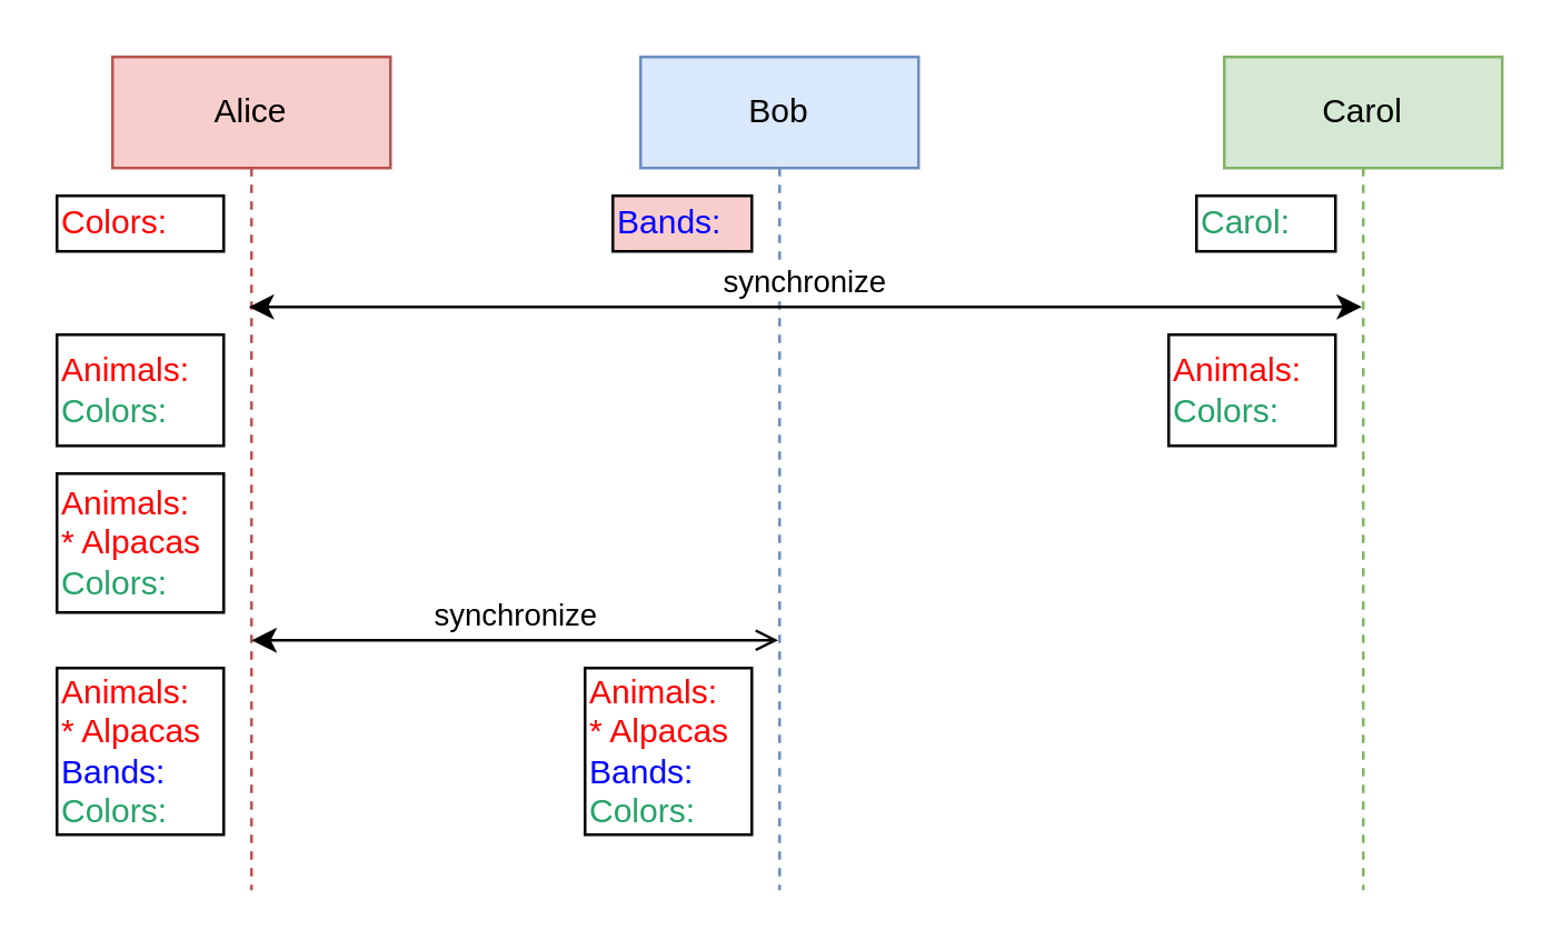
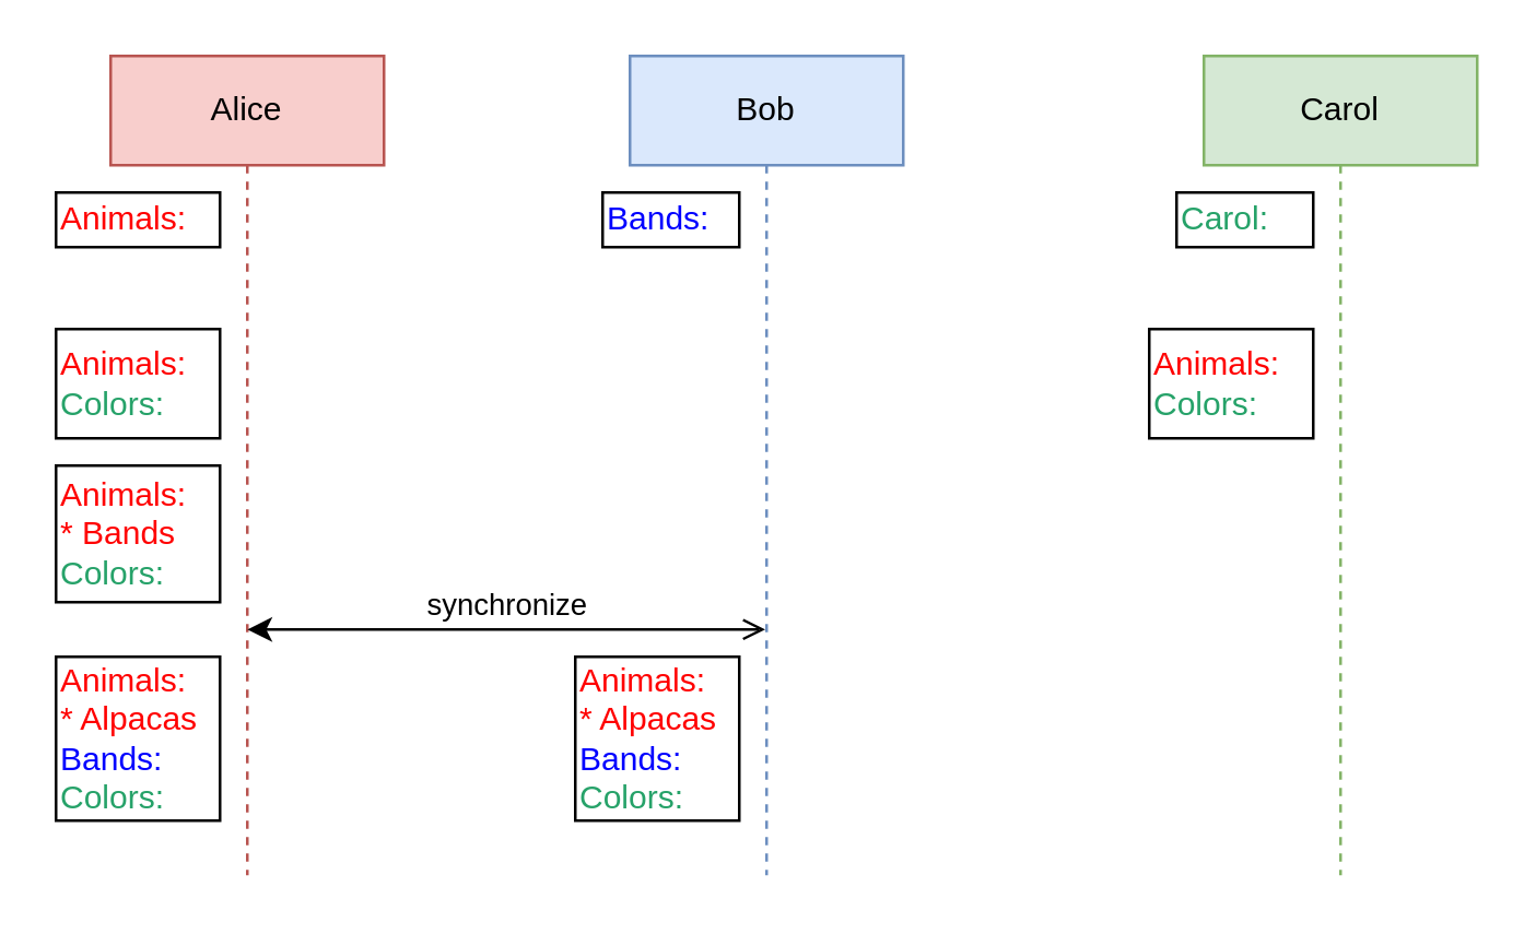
- <mxCell id="6" value="&lt;font color=&quot;#ff0000&quot;&gt;Colors:&lt;/font&gt;" style="rounded=0;whiteSpace=wrap;html=1;align=left;" parent="1" vertex="1"><mxGeometry x="20" y="70" width="60" height="20" as="geometry" /></mxCell>
+ <mxCell id="6" value="&lt;font color=&quot;#ff0000&quot;&gt;Animals:&lt;/font&gt;" style="rounded=0;whiteSpace=wrap;html=1;align=left;" parent="1" vertex="1"><mxGeometry x="20" y="70" width="60" height="20" as="geometry" /></mxCell>
- <mxCell id="7" value="&lt;font color=&quot;#0000ff&quot;&gt;Bands:&lt;/font&gt;" style="rounded=0;whiteSpace=wrap;html=1;align=left;fillColor=#f8cecc;" parent="1" vertex="1"><mxGeometry x="220" y="70" width="50" height="20" as="geometry" /></mxCell>
+ <mxCell id="7" value="&lt;font color=&quot;#0000ff&quot;&gt;Bands:&lt;/font&gt;" style="rounded=0;whiteSpace=wrap;html=1;align=left;" parent="1" vertex="1"><mxGeometry x="220" y="70" width="50" height="20" as="geometry" /></mxCell>
- <mxCell id="5" value="synchronize" style="endArrow=classic;html=1;rounded=0;exitX=0.49;exitY=0.3;exitDx=0;exitDy=0;exitPerimeter=0;startArrow=classic;startFill=1;endFill=1;verticalAlign=bottom;" parent="1" source="3" target="8" edge="1"><mxGeometry relative="1" as="geometry"><mxPoint x="100" y="220" as="sourcePoint" /><mxPoint x="260" y="220" as="targetPoint" /></mxGeometry></mxCell>
- <mxCell id="11" value="&lt;div&gt;&lt;font color=&quot;#ff0000&quot;&gt;Animals:&lt;/font&gt;&lt;/div&gt;&lt;div&gt;&lt;font color=&quot;#ff0000&quot;&gt;* Alpacas&lt;/font&gt;&lt;br&gt;&lt;/div&gt;&lt;font color=&quot;#26a269&quot;&gt;Colors:&lt;/font&gt;" style="rounded=0;whiteSpace=wrap;html=1;align=left;" parent="1" vertex="1"><mxGeometry x="20" y="170" width="60" height="50" as="geometry" /></mxCell>
+ <mxCell id="11" value="&lt;div&gt;&lt;font color=&quot;#ff0000&quot;&gt;Animals:&lt;/font&gt;&lt;/div&gt;&lt;div&gt;&lt;font color=&quot;#ff0000&quot;&gt;* Bands&lt;/font&gt;&lt;br&gt;&lt;/div&gt;&lt;font color=&quot;#26a269&quot;&gt;Colors:&lt;/font&gt;" style="rounded=0;whiteSpace=wrap;html=1;align=left;" parent="1" vertex="1"><mxGeometry x="20" y="170" width="60" height="50" as="geometry" /></mxCell>
